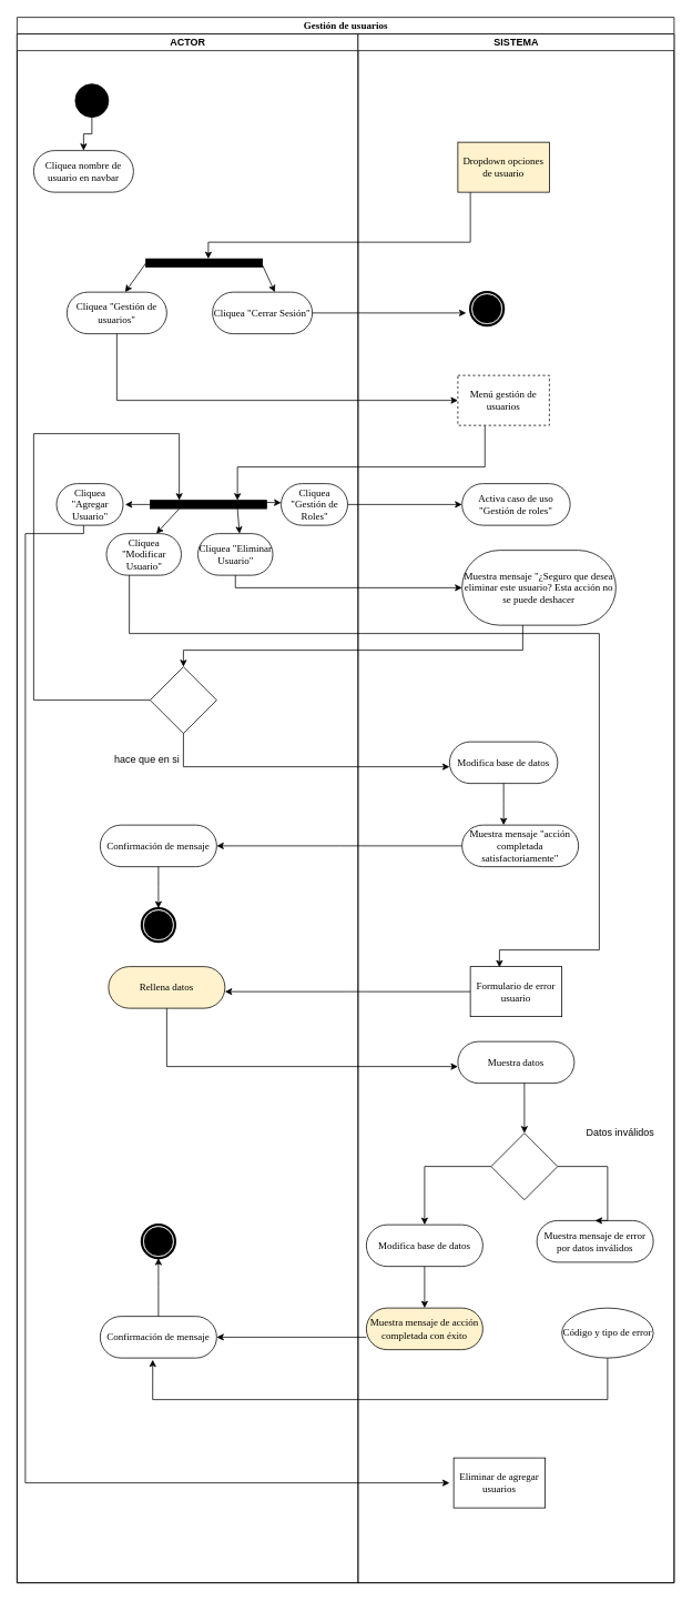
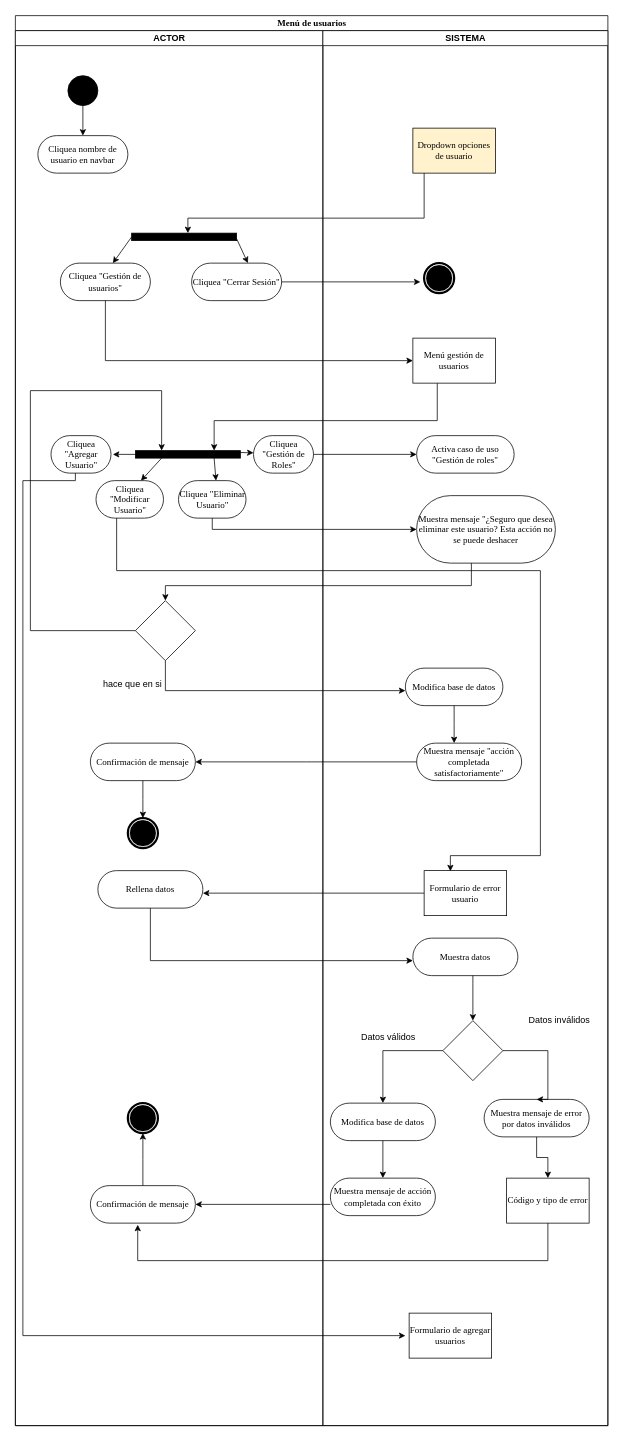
- <mxCell id="2" value="Gestión de usuarios" style="swimlane;html=1;childLayout=stackLayout;startSize=20;rounded=0;shadow=0;comic=0;labelBackgroundColor=none;strokeWidth=1;fontFamily=Verdana;fontSize=12;align=center;" parent="1" vertex="1"><mxGeometry x="20" y="20" width="790" height="1880" as="geometry" /></mxCell>
+ <mxCell id="2" value="Menú de usuarios" style="swimlane;html=1;childLayout=stackLayout;startSize=20;rounded=0;shadow=0;comic=0;labelBackgroundColor=none;strokeWidth=1;fontFamily=Verdana;fontSize=12;align=center;" parent="1" vertex="1"><mxGeometry x="20" y="20" width="790" height="1880" as="geometry" /></mxCell>
- <mxCell id="7" value="Cliquea nombre de usuario en navbar" style="rounded=1;whiteSpace=wrap;html=1;shadow=0;comic=0;labelBackgroundColor=none;strokeWidth=1;fontFamily=Verdana;fontSize=12;align=center;arcSize=50;" parent="4" vertex="1"><mxGeometry x="20" y="140" width="120" height="50" as="geometry" /></mxCell>
+ <mxCell id="7" value="Cliquea nombre de usuario en navbar" style="rounded=1;whiteSpace=wrap;html=1;shadow=0;comic=0;labelBackgroundColor=none;strokeWidth=1;fontFamily=Verdana;fontSize=12;align=center;arcSize=50;" parent="4" vertex="1"><mxGeometry x="30" y="140" width="120" height="50" as="geometry" /></mxCell>
- <mxCell id="28" value="Menú gestión de usuarios" style="rounded=0;whiteSpace=wrap;html=1;shadow=0;comic=0;labelBackgroundColor=none;strokeWidth=1;fontFamily=Verdana;fontSize=12;align=center;arcSize=50;dashed=1;" vertex="1" parent="25"><mxGeometry x="120" y="410" width="110" height="60" as="geometry" /></mxCell>
+ <mxCell id="28" value="Menú gestión de usuarios" style="rounded=0;whiteSpace=wrap;html=1;shadow=0;comic=0;labelBackgroundColor=none;strokeWidth=1;fontFamily=Verdana;fontSize=12;align=center;arcSize=50;" vertex="1" parent="25"><mxGeometry x="120" y="410" width="110" height="60" as="geometry" /></mxCell>
- <mxCell id="19" value="Rellena datos" style="rounded=1;whiteSpace=wrap;html=1;shadow=0;comic=0;labelBackgroundColor=none;strokeWidth=1;fontFamily=Verdana;fontSize=12;align=center;arcSize=50;fillColor=#fff2cc;" vertex="1" parent="4"><mxGeometry x="110" y="1120" width="140" height="50" as="geometry" /></mxCell>
+ <mxCell id="19" value="Rellena datos" style="rounded=1;whiteSpace=wrap;html=1;shadow=0;comic=0;labelBackgroundColor=none;strokeWidth=1;fontFamily=Verdana;fontSize=12;align=center;arcSize=50;" vertex="1" parent="4"><mxGeometry x="110" y="1120" width="140" height="50" as="geometry" /></mxCell>
+ <mxCell id="65" value="Datos válidos" style="text;html=1;align=center;verticalAlign=middle;resizable=0;points=[];autosize=1;" vertex="1" parent="1"><mxGeometry x="472" y="1372" width="90" height="20" as="geometry" /></mxCell>
+ <mxCell id="44" style="edgeStyle=orthogonalEdgeStyle;rounded=0;orthogonalLoop=1;jettySize=auto;html=1;entryX=0.5;entryY=0;entryDx=0;entryDy=0;" edge="1" parent="25" source="37" target="39"><mxGeometry relative="1" as="geometry"><mxPoint x="280" y="1530" as="targetPoint" /></mxGeometry></mxCell>
- <mxCell id="42" value="Muestra mensaje de acción completada con éxito" style="rounded=1;whiteSpace=wrap;html=1;shadow=0;comic=0;labelBackgroundColor=none;strokeWidth=1;fontFamily=Verdana;fontSize=12;align=center;arcSize=50;fillColor=#fff2cc;" vertex="1" parent="25"><mxGeometry x="10" y="1530" width="140" height="50" as="geometry" /></mxCell>
+ <mxCell id="42" value="Muestra mensaje de acción completada con éxito" style="rounded=1;whiteSpace=wrap;html=1;shadow=0;comic=0;labelBackgroundColor=none;strokeWidth=1;fontFamily=Verdana;fontSize=12;align=center;arcSize=50;" vertex="1" parent="25"><mxGeometry x="10" y="1530" width="140" height="50" as="geometry" /></mxCell>
- <mxCell id="39" value="Código y tipo de error" style="ellipse;whiteSpace=wrap;html=1;shadow=0;comic=0;labelBackgroundColor=none;strokeWidth=1;fontFamily=Verdana;fontSize=12;align=center;arcSize=50;" vertex="1" parent="25"><mxGeometry x="245" y="1530" width="110" height="60" as="geometry" /></mxCell>
+ <mxCell id="39" value="Código y tipo de error" style="rounded=0;whiteSpace=wrap;html=1;shadow=0;comic=0;labelBackgroundColor=none;strokeWidth=1;fontFamily=Verdana;fontSize=12;align=center;arcSize=50;" vertex="1" parent="25"><mxGeometry x="245" y="1530" width="110" height="60" as="geometry" /></mxCell>
- <mxCell id="45" value="Eliminar de agregar usuarios" style="rounded=0;whiteSpace=wrap;html=1;shadow=0;comic=0;labelBackgroundColor=none;strokeWidth=1;fontFamily=Verdana;fontSize=12;align=center;arcSize=50;" vertex="1" parent="25"><mxGeometry x="115" y="1710" width="110" height="60" as="geometry" /></mxCell>
+ <mxCell id="45" value="Formulario de agregar usuarios" style="rounded=0;whiteSpace=wrap;html=1;shadow=0;comic=0;labelBackgroundColor=none;strokeWidth=1;fontFamily=Verdana;fontSize=12;align=center;arcSize=50;" vertex="1" parent="25"><mxGeometry x="115" y="1710" width="110" height="60" as="geometry" /></mxCell>
